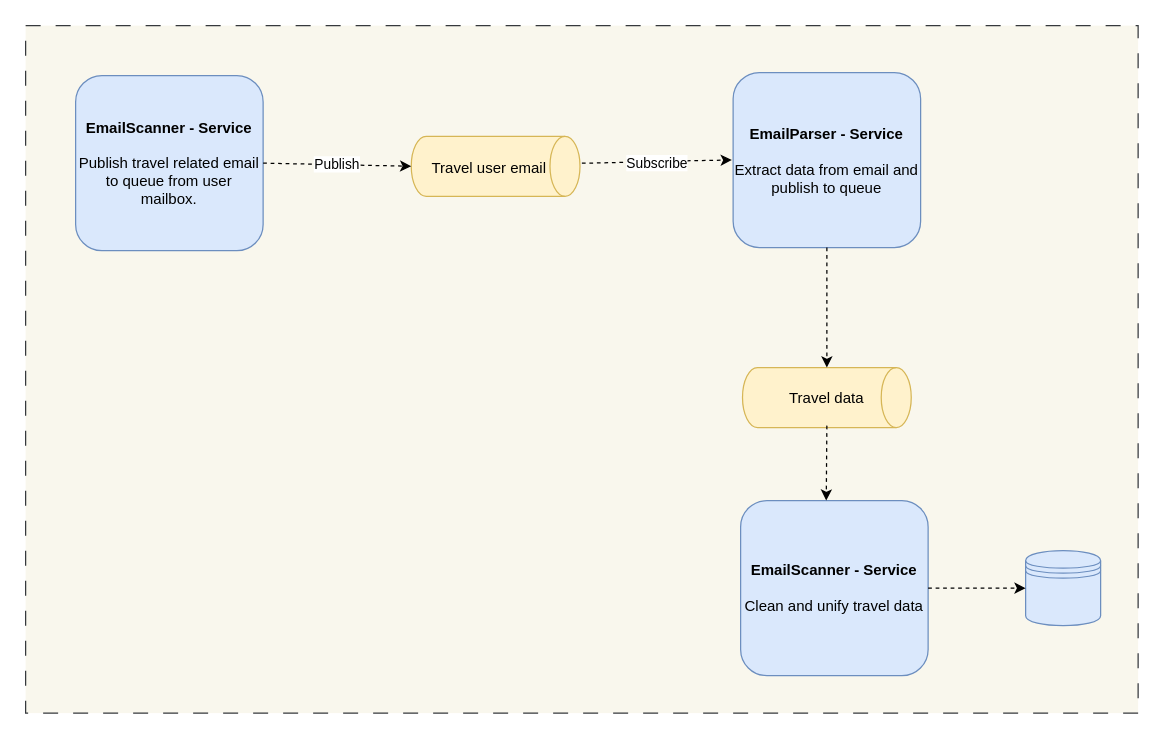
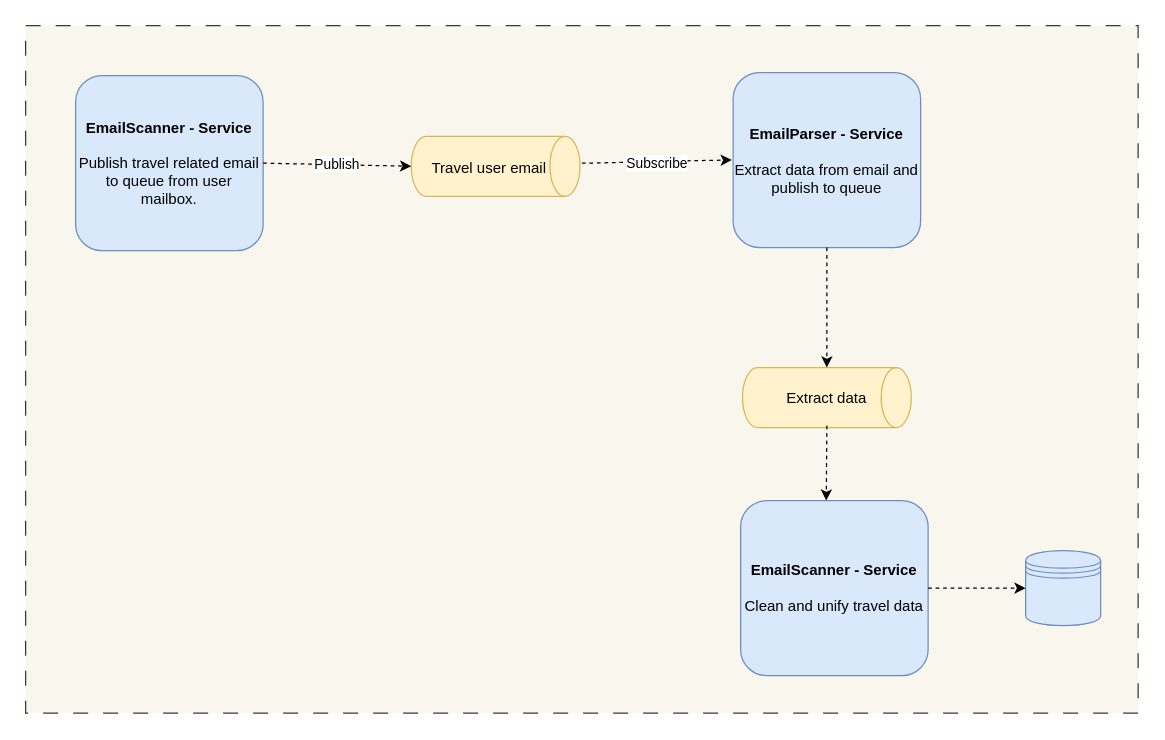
- <mxCell id="11" value="Travel data" style="text;html=1;strokeColor=none;fillColor=none;align=center;verticalAlign=middle;whiteSpace=wrap;rounded=0;" vertex="1" parent="1"><mxGeometry x="611" y="306.25" width="100" height="22.5" as="geometry" /></mxCell>
+ <mxCell id="11" value="Extract data" style="text;html=1;strokeColor=none;fillColor=none;align=center;verticalAlign=middle;whiteSpace=wrap;rounded=0;" vertex="1" parent="1"><mxGeometry x="611" y="306.25" width="100" height="22.5" as="geometry" /></mxCell>
